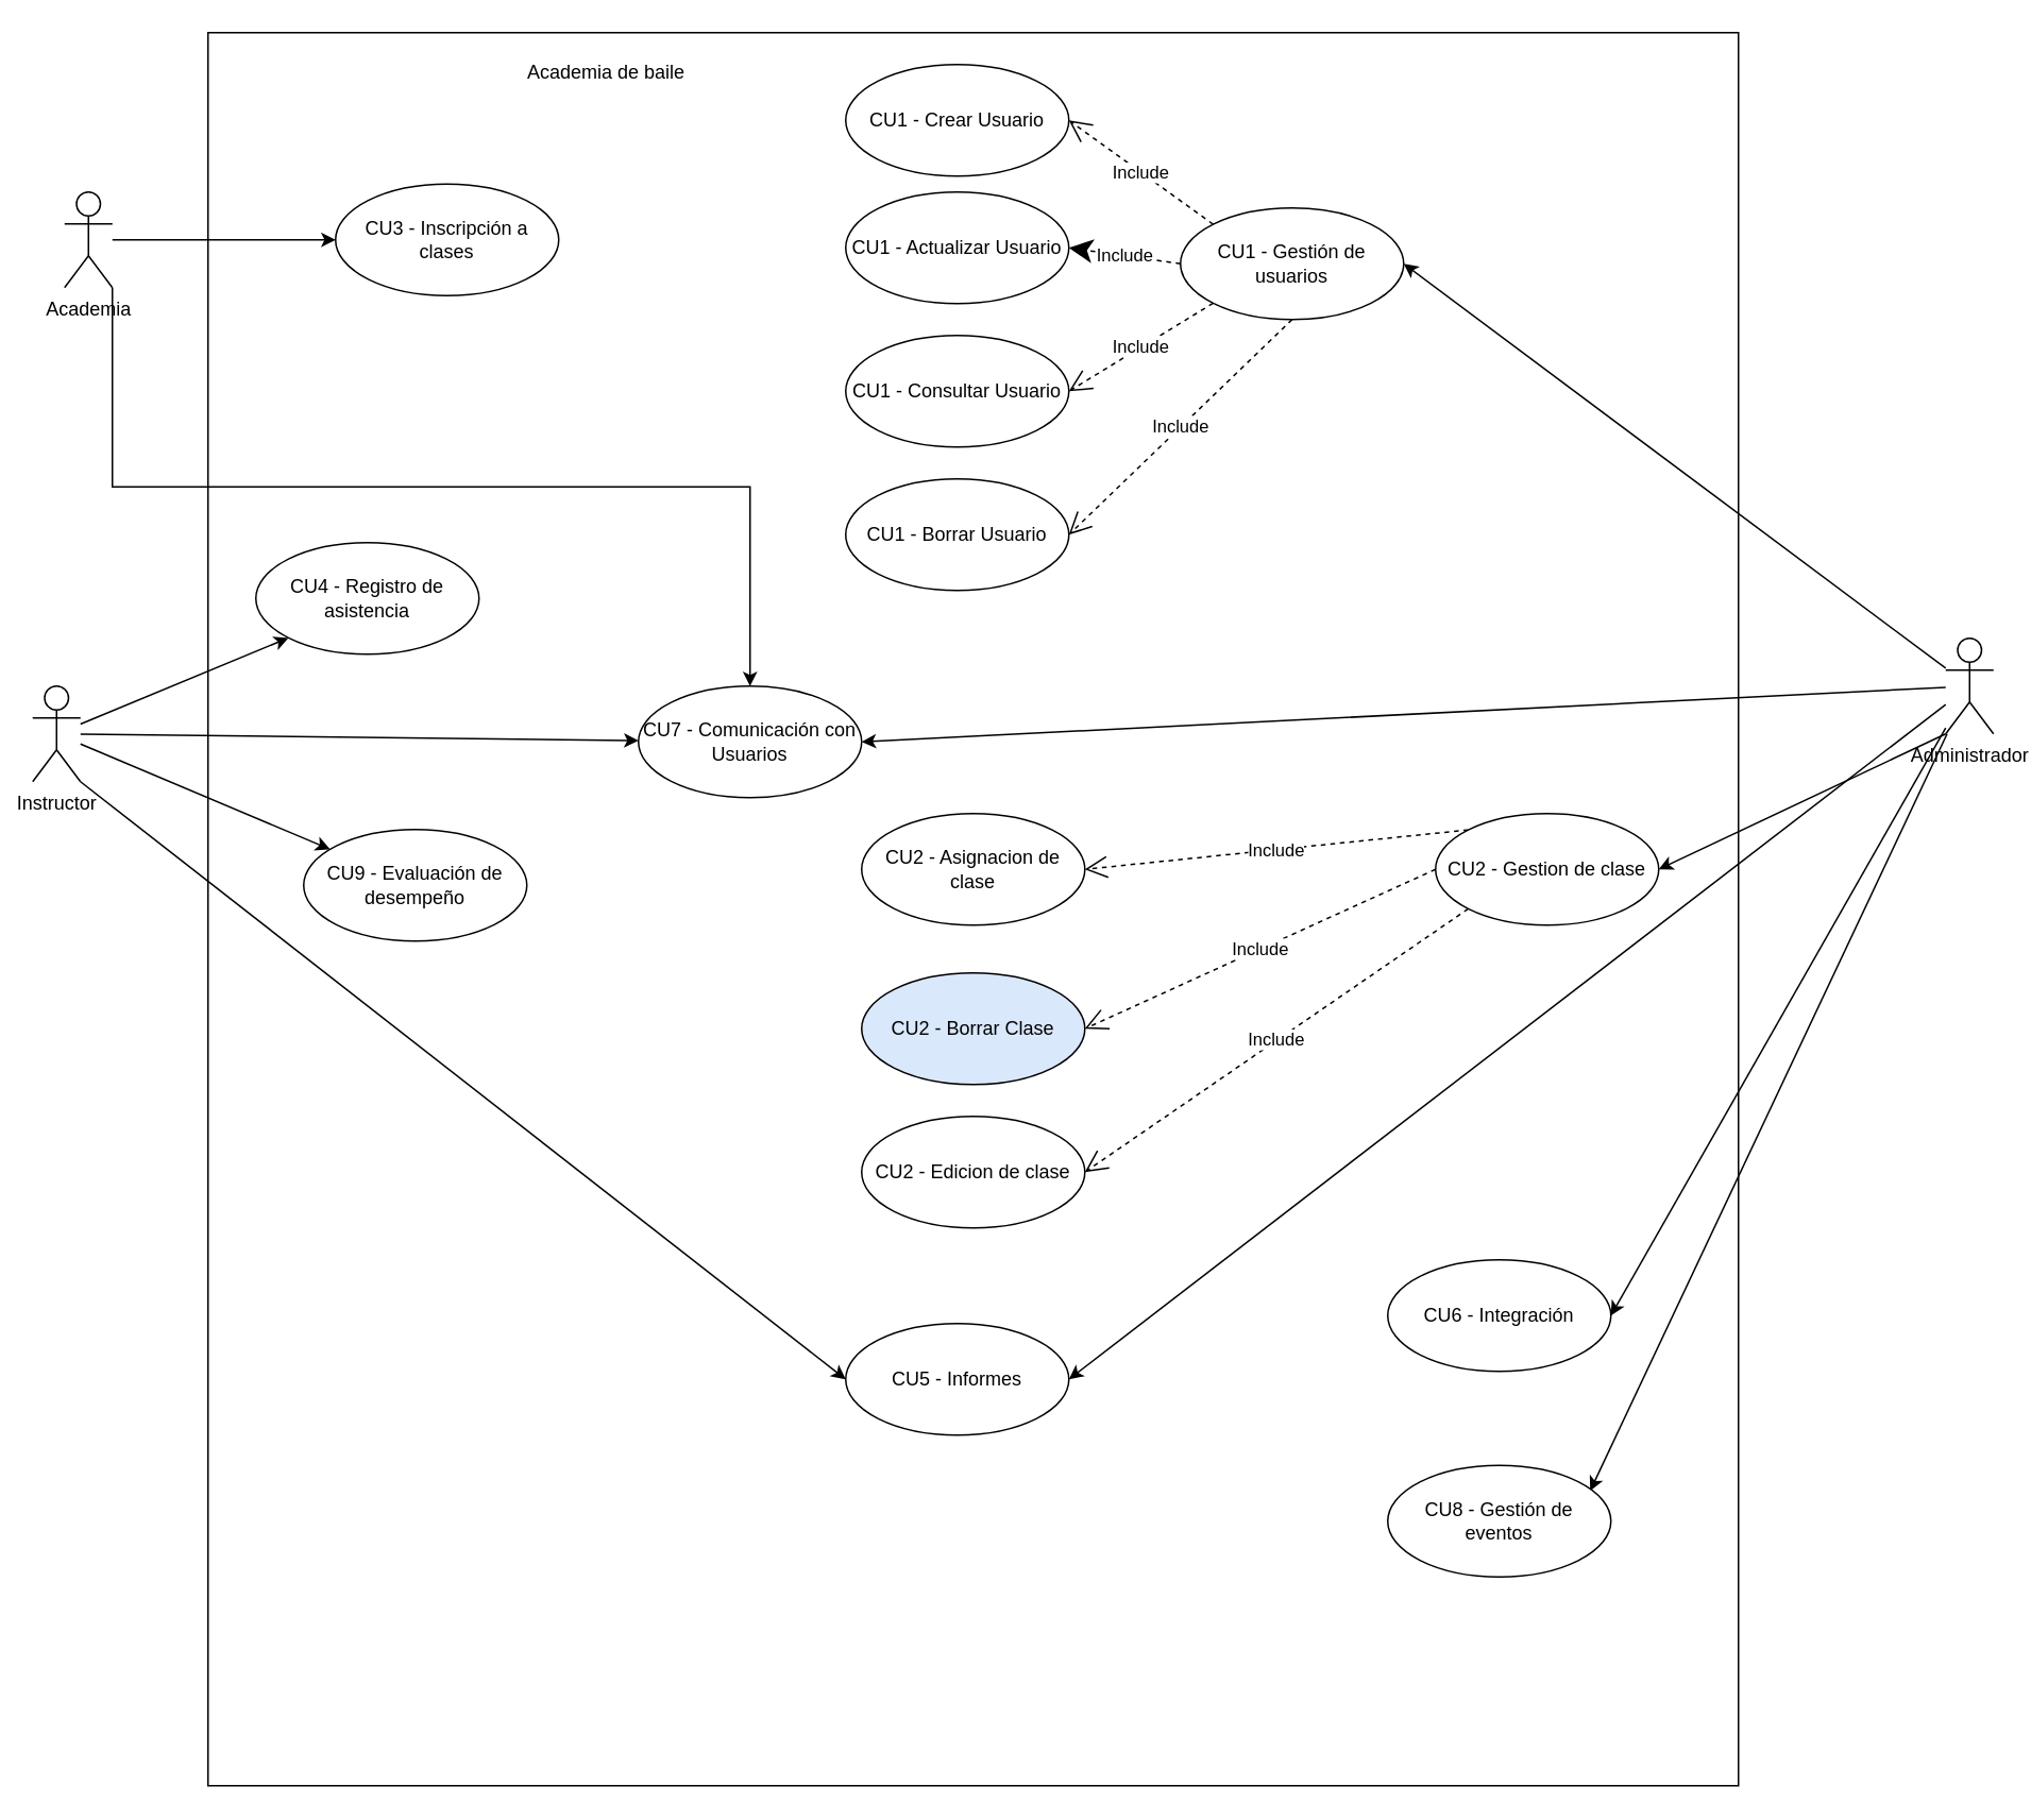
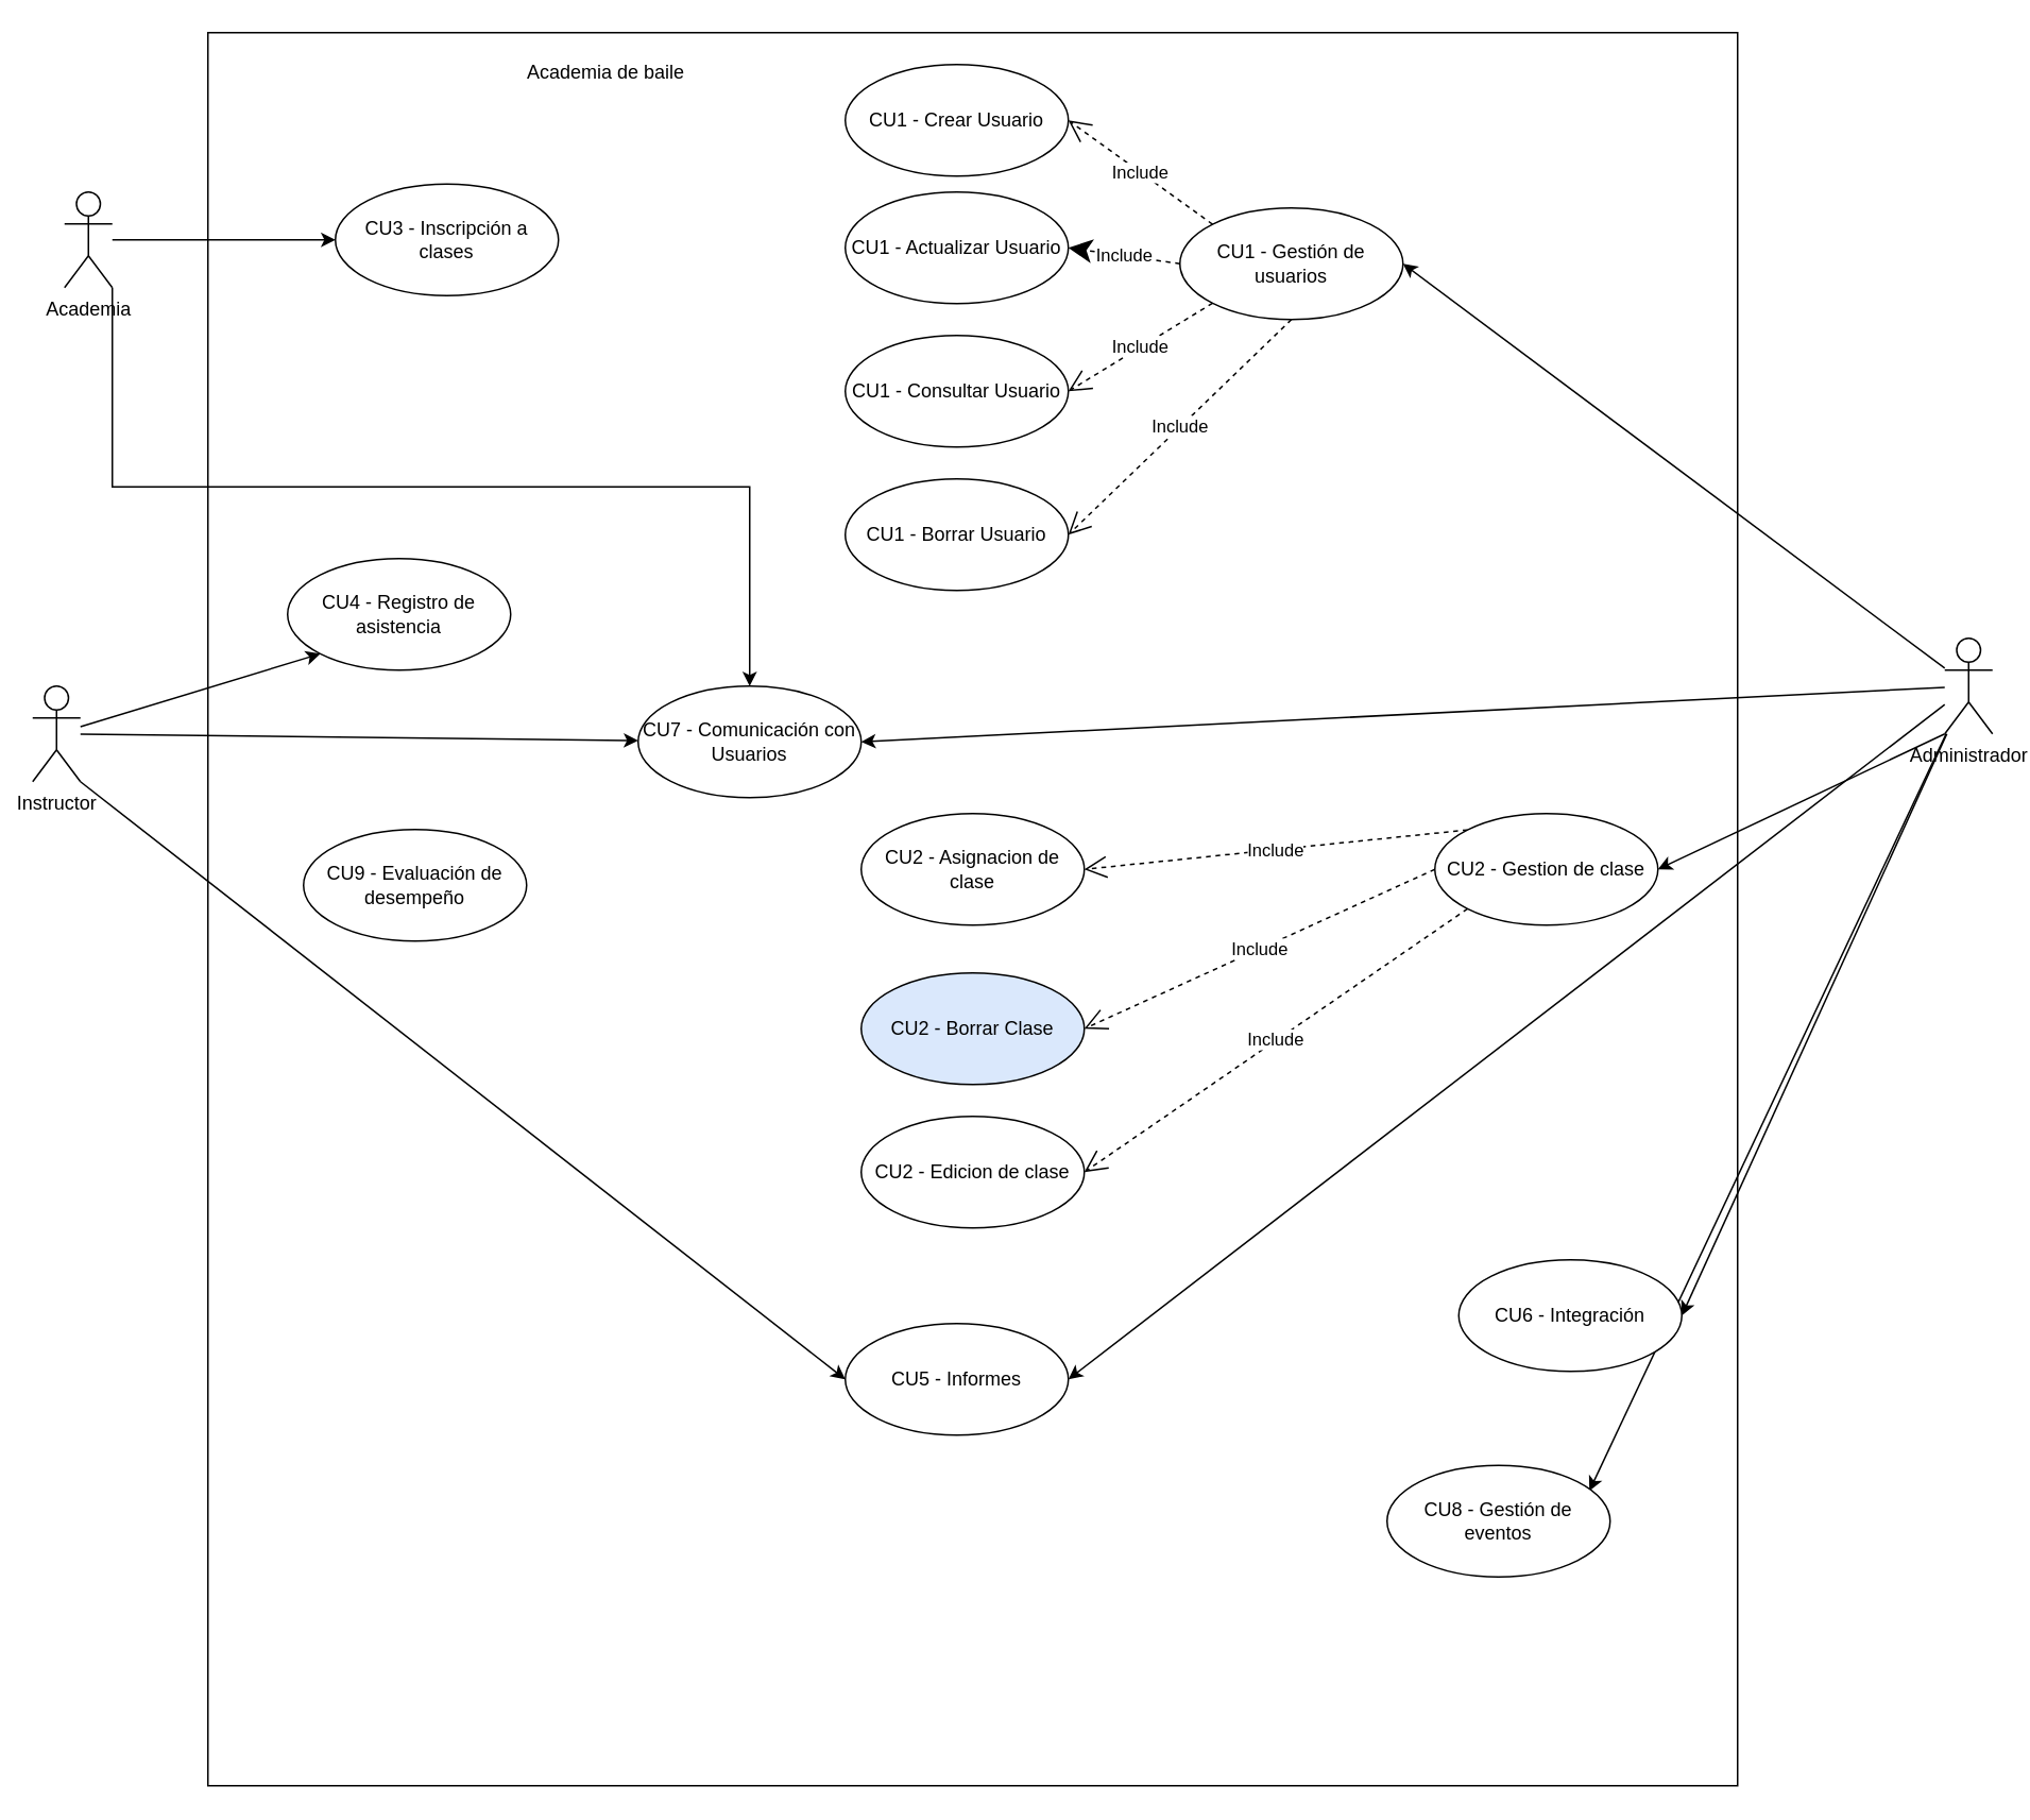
- <mxCell id="16" value="CU4 - Registro de asistencia" style="ellipse;whiteSpace=wrap;html=1;" parent="1" vertex="1"><mxGeometry x="160" y="340" width="140" height="70" as="geometry" /></mxCell>
+ <mxCell id="16" value="CU4 - Registro de asistencia" style="ellipse;whiteSpace=wrap;html=1;" parent="1" vertex="1"><mxGeometry x="180" y="350" width="140" height="70" as="geometry" /></mxCell>
- <mxCell id="7" style="rounded=0;orthogonalLoop=1;jettySize=auto;html=1;" parent="1" source="8" target="22" edge="1"><mxGeometry relative="1" as="geometry" /></mxCell>
- <mxCell id="19" value="CU6 - Integración" style="ellipse;whiteSpace=wrap;html=1;" parent="1" vertex="1"><mxGeometry x="870" y="790" width="140" height="70" as="geometry" /></mxCell>
+ <mxCell id="19" value="CU6 - Integración" style="ellipse;whiteSpace=wrap;html=1;" parent="1" vertex="1"><mxGeometry x="915" y="790" width="140" height="70" as="geometry" /></mxCell>
